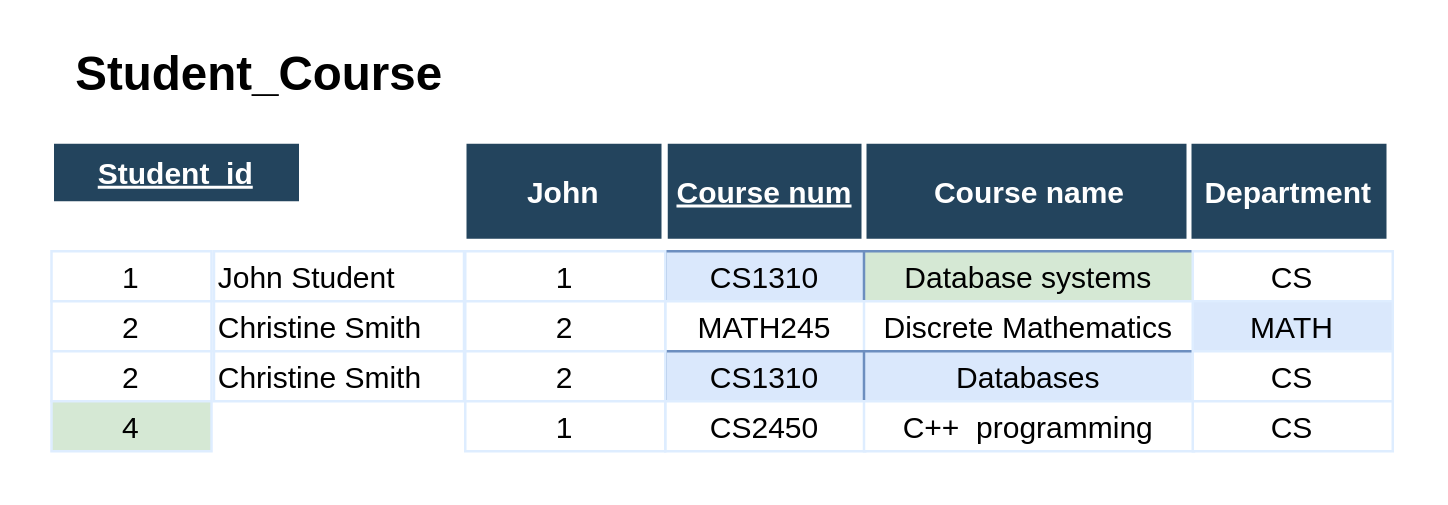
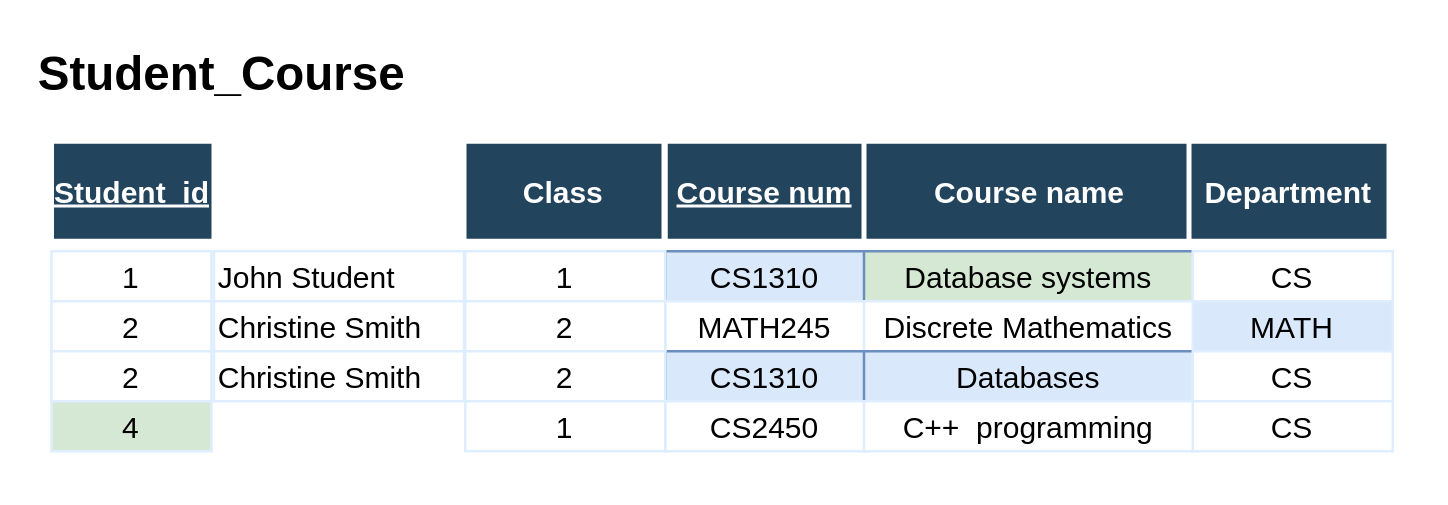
- <mxCell id="25" value="Student_Course" style="text;html=1;strokeColor=none;fillColor=none;align=left;verticalAlign=middle;whiteSpace=wrap;rounded=0;fontSize=19;fontStyle=1" parent="1" vertex="1"><mxGeometry x="28" y="20" width="164" height="20" as="geometry" /></mxCell>
+ <mxCell id="25" value="Student_Course" style="text;html=1;strokeColor=none;fillColor=none;align=left;verticalAlign=middle;whiteSpace=wrap;rounded=0;fontSize=19;fontStyle=1" parent="1" vertex="1"><mxGeometry x="13" y="20" width="164" height="20" as="geometry" /></mxCell>
- <mxCell id="30" value="Student_id" style="fillColor=#23445D;strokeColor=#FFFFFF;strokeWidth=2;fontColor=#FFFFFF;fontStyle=5" parent="1" vertex="1"><mxGeometry x="20" y="56" width="100" height="25" as="geometry" /></mxCell>
+ <mxCell id="30" value="Student_id" style="fillColor=#23445D;strokeColor=#FFFFFF;strokeWidth=2;fontColor=#FFFFFF;fontStyle=5" parent="1" vertex="1"><mxGeometry x="20" y="56" width="65" height="40" as="geometry" /></mxCell>
- <mxCell id="24" value="John" style="fillColor=#23445D;strokeColor=#FFFFFF;strokeWidth=2;fontColor=#FFFFFF;fontStyle=1" parent="1" vertex="1"><mxGeometry x="185" y="56" width="80.0" height="40.0" as="geometry" /></mxCell>
+ <mxCell id="24" value="Class" style="fillColor=#23445D;strokeColor=#FFFFFF;strokeWidth=2;fontColor=#FFFFFF;fontStyle=1" parent="1" vertex="1"><mxGeometry x="185" y="56" width="80.0" height="40.0" as="geometry" /></mxCell>
